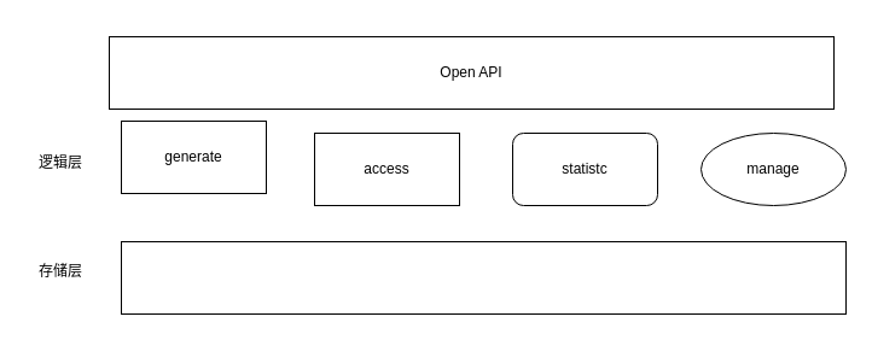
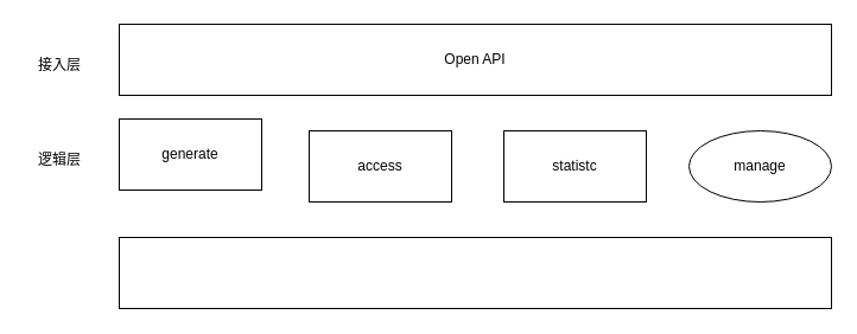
+ <mxCell id="8" value="接入层" style="text;strokeColor=none;fillColor=none;html=1;align=center;verticalAlign=middle;whiteSpace=wrap;rounded=0;" vertex="1" parent="1"><mxGeometry x="20" y="40" width="60" height="30" as="geometry" /></mxCell>
- <mxCell id="6" value="Open API" style="rounded=0;whiteSpace=wrap;html=1;" vertex="1" parent="1"><mxGeometry x="90" y="30" width="600" height="60" as="geometry" /></mxCell>
+ <mxCell id="6" value="Open API" style="rounded=0;whiteSpace=wrap;html=1;" vertex="1" parent="1"><mxGeometry x="100" y="20" width="600" height="60" as="geometry" /></mxCell>
- <mxCell id="4" value="statistc" style="whiteSpace=wrap;html=1;rounded=1;" vertex="1" parent="1"><mxGeometry x="424" y="110" width="120" height="60" as="geometry" /></mxCell>
+ <mxCell id="4" value="statistc" style="rounded=0;whiteSpace=wrap;html=1;" vertex="1" parent="1"><mxGeometry x="424" y="110" width="120" height="60" as="geometry" /></mxCell>
- <mxCell id="10" value="存储层" style="text;strokeColor=none;fillColor=none;html=1;align=center;verticalAlign=middle;whiteSpace=wrap;rounded=0;" vertex="1" parent="1"><mxGeometry x="20" y="210" width="60" height="30" as="geometry" /></mxCell>
